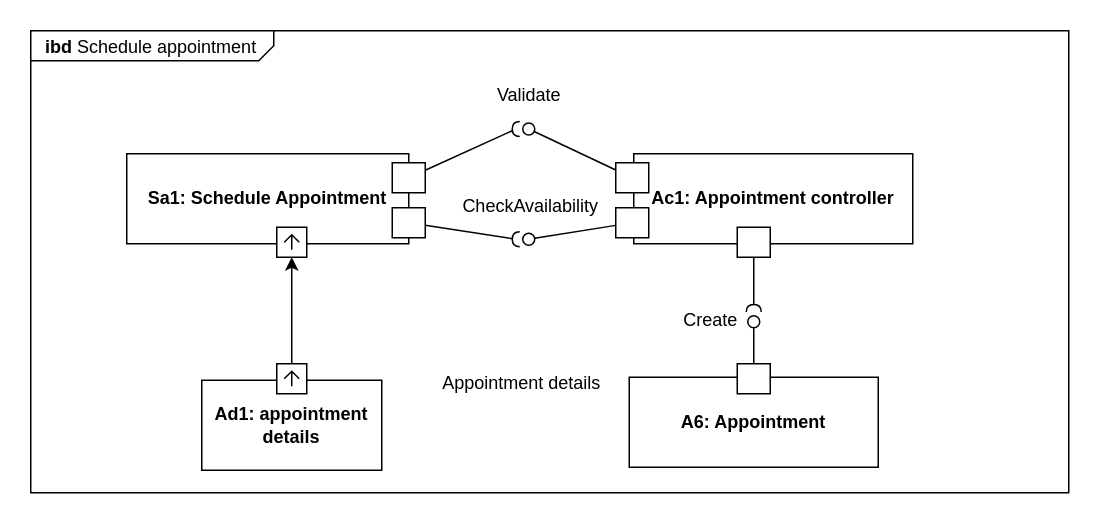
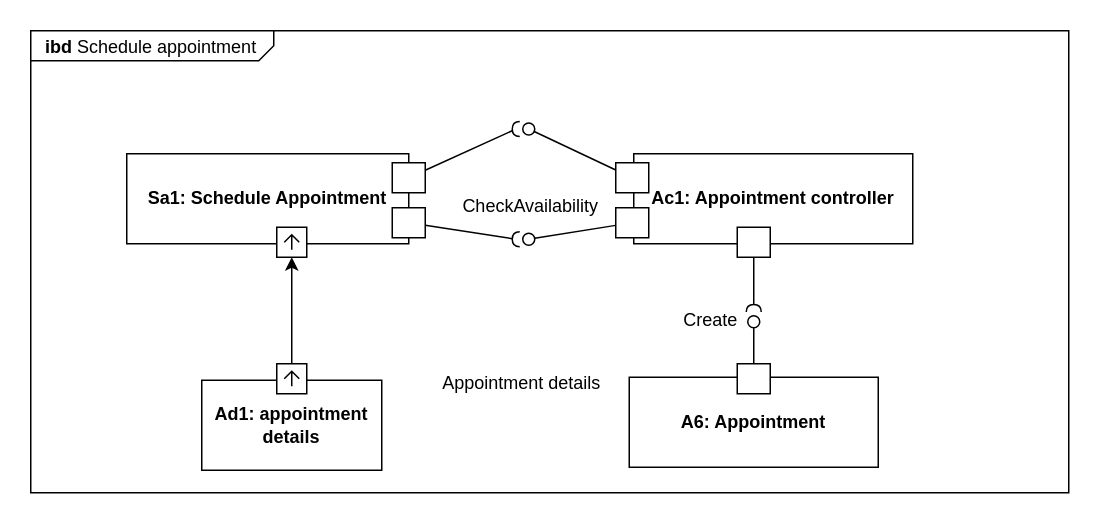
- <mxCell id="12" value="Validate" style="text;html=1;align=center;verticalAlign=middle;resizable=0;points=[];autosize=1;strokeColor=none;fillColor=none;" vertex="1" parent="1"><mxGeometry x="322" y="50" width="60" height="26" as="geometry" /></mxCell>
